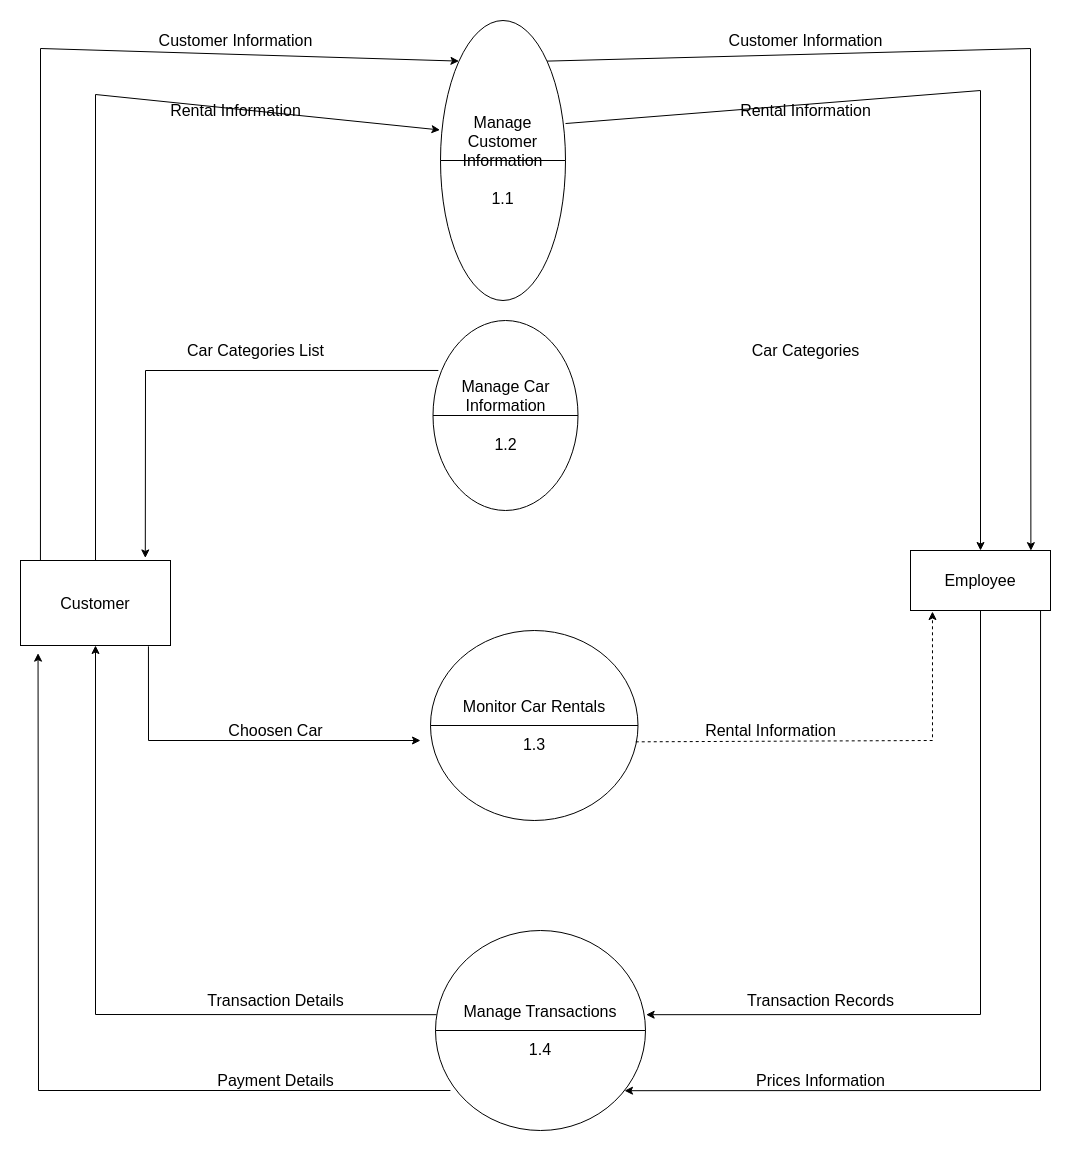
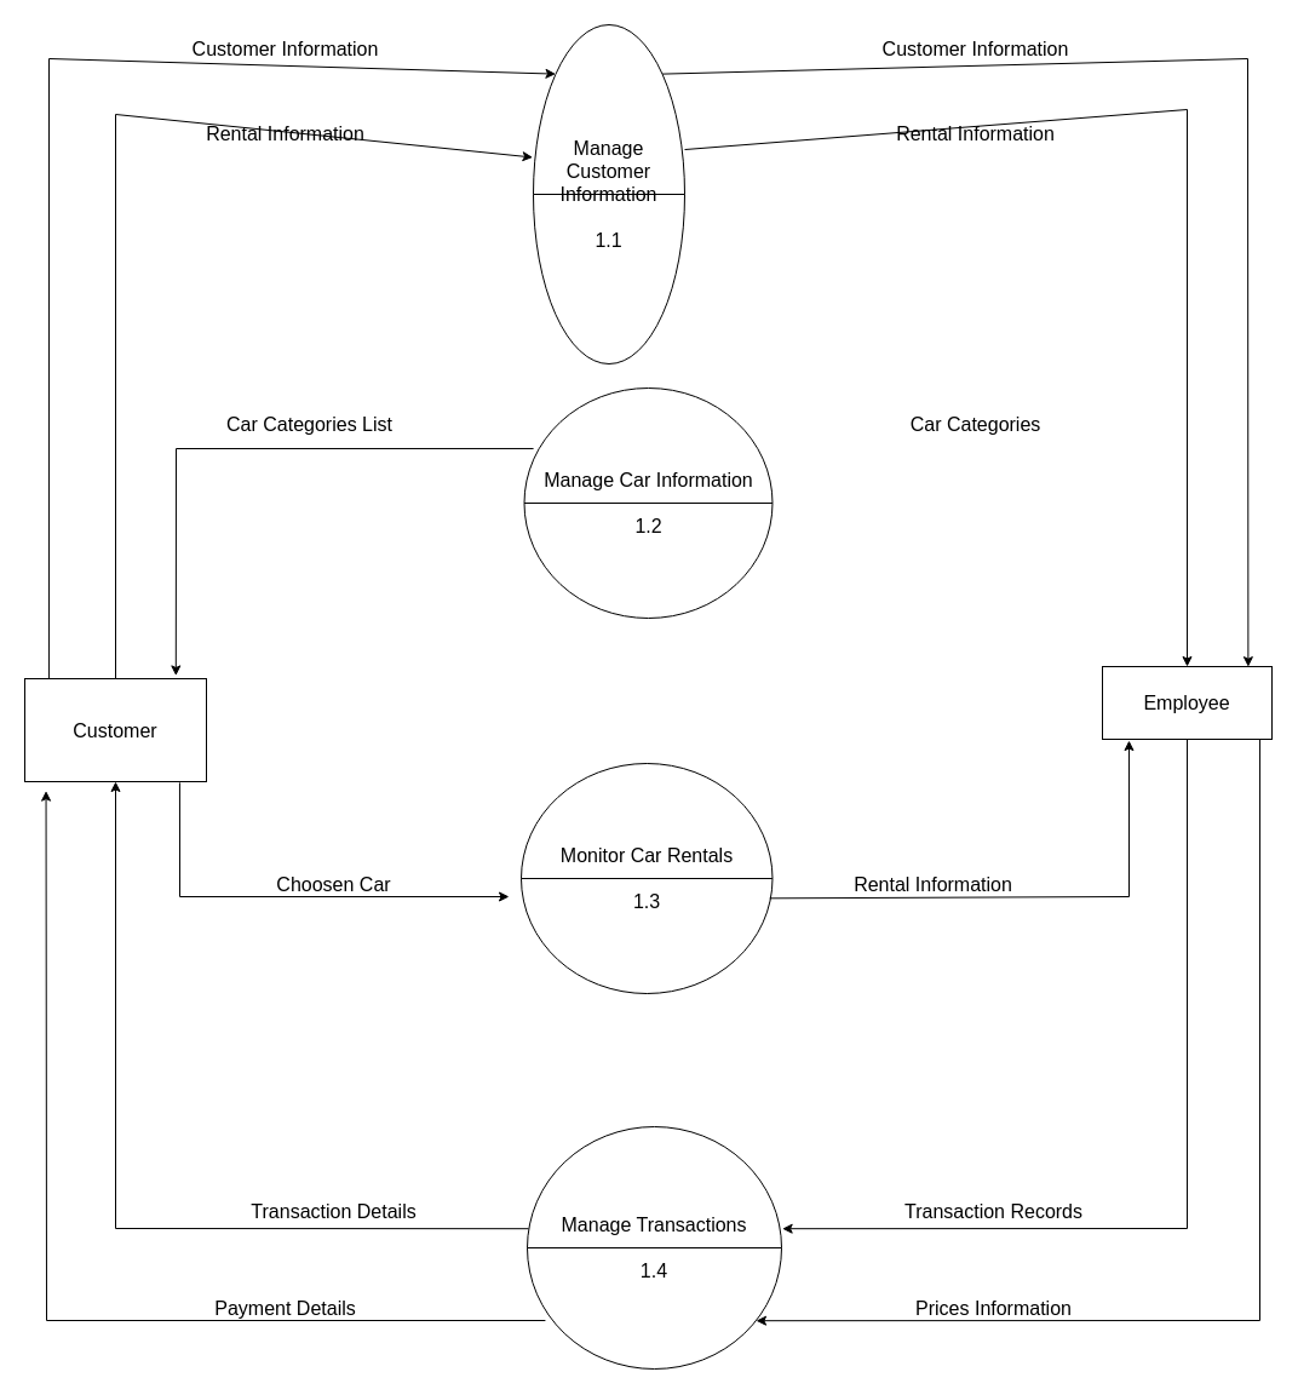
- <mxCell id="3" value="Manage Car Information&lt;br&gt;&lt;br&gt;1.2" style="shape=lineEllipse;perimeter=ellipsePerimeter;whiteSpace=wrap;html=1;backgroundOutline=1;fontSize=16;" parent="1" vertex="1"><mxGeometry x="432.5" y="320" width="145" height="190" as="geometry" /></mxCell>
+ <mxCell id="3" value="Manage Car Information&lt;br&gt;&lt;br&gt;1.2" style="shape=lineEllipse;perimeter=ellipsePerimeter;whiteSpace=wrap;html=1;backgroundOutline=1;fontSize=16;" parent="1" vertex="1"><mxGeometry x="432.5" y="320" width="205" height="190" as="geometry" /></mxCell>
- <mxCell id="21" value="" style="endArrow=classic;html=1;rounded=0;fontSize=16;exitX=0.989;exitY=0.586;exitDx=0;exitDy=0;exitPerimeter=0;entryX=0.157;entryY=1.017;entryDx=0;entryDy=0;entryPerimeter=0;dashed=1;" parent="1" source="4" target="7" edge="1"><mxGeometry width="50" height="50" relative="1" as="geometry"><mxPoint x="800" y="730" as="sourcePoint" /><mxPoint x="850" y="680" as="targetPoint" /><Array as="points"><mxPoint x="932" y="740" /></Array></mxGeometry></mxCell>
+ <mxCell id="21" value="" style="endArrow=classic;html=1;rounded=0;fontSize=16;exitX=0.989;exitY=0.586;exitDx=0;exitDy=0;exitPerimeter=0;entryX=0.157;entryY=1.017;entryDx=0;entryDy=0;entryPerimeter=0;" parent="1" source="4" target="7" edge="1"><mxGeometry width="50" height="50" relative="1" as="geometry"><mxPoint x="800" y="730" as="sourcePoint" /><mxPoint x="850" y="680" as="targetPoint" /><Array as="points"><mxPoint x="932" y="740" /></Array></mxGeometry></mxCell>
- <mxCell id="26" value="Payment Details" style="text;html=1;align=center;verticalAlign=middle;resizable=0;points=[];autosize=1;strokeColor=none;fillColor=none;fontSize=16;" parent="1" vertex="1"><mxGeometry x="210" y="1070" width="130" height="20" as="geometry" /></mxCell>
+ <mxCell id="26" value="Payment Details" style="text;html=1;align=center;verticalAlign=middle;resizable=0;points=[];autosize=1;strokeColor=none;fillColor=none;fontSize=16;" parent="1" vertex="1"><mxGeometry x="170" y="1070" width="130" height="20" as="geometry" /></mxCell>
